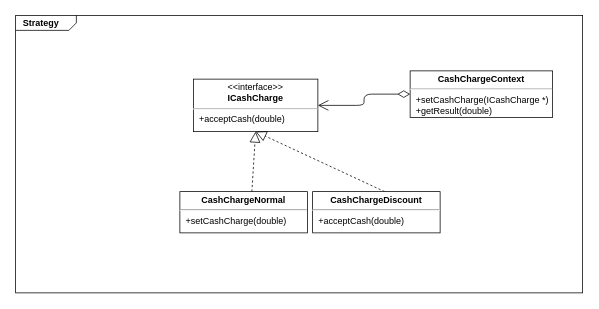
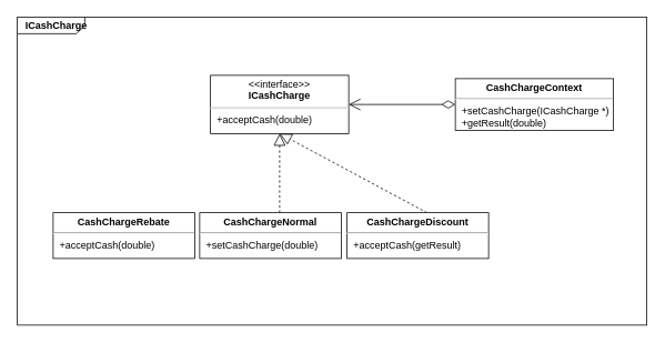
- <mxCell id="2" value="&lt;p style=&quot;margin: 0px ; margin-top: 4px ; margin-left: 10px ; text-align: left&quot;&gt;&lt;b&gt;Strategy&lt;/b&gt;&lt;/p&gt;" style="html=1;strokeWidth=1;shape=mxgraph.sysml.package;html=1;overflow=fill;whiteSpace=wrap;fillColor=none;gradientColor=none;fontSize=12;align=center;labelX=81;" parent="1" vertex="1"><mxGeometry x="20" y="20" width="756" height="370" as="geometry" /></mxCell>
+ <mxCell id="2" value="&lt;p style=&quot;margin: 0px ; margin-top: 4px ; margin-left: 10px ; text-align: left&quot;&gt;&lt;b&gt;ICashCharge&lt;/b&gt;&lt;/p&gt;" style="html=1;strokeWidth=1;shape=mxgraph.sysml.package;html=1;overflow=fill;whiteSpace=wrap;fillColor=none;gradientColor=none;fontSize=12;align=center;labelX=81;" parent="1" vertex="1"><mxGeometry x="20" y="20" width="756" height="370" as="geometry" /></mxCell>
- <mxCell id="3" value="&lt;p style=&quot;margin: 0px ; margin-top: 4px ; text-align: center&quot;&gt;&amp;lt;&amp;lt;interface&amp;gt;&amp;gt;&lt;br&gt;&lt;b&gt;ICashCharge&lt;/b&gt;&lt;/p&gt;&lt;hr&gt;&lt;p style=&quot;margin: 0px ; margin-left: 8px ; text-align: left&quot;&gt;+acceptCash(double)&lt;br&gt;&lt;/p&gt;" style="shape=rect;html=1;overflow=fill;whiteSpace=wrap;" parent="1" vertex="1"><mxGeometry x="257" y="105" width="166" height="70" as="geometry" /></mxCell>
+ <mxCell id="3" value="&lt;p style=&quot;margin: 0px ; margin-top: 4px ; text-align: center&quot;&gt;&amp;lt;&amp;lt;interface&amp;gt;&amp;gt;&lt;br&gt;&lt;b&gt;ICashCharge&lt;/b&gt;&lt;/p&gt;&lt;hr&gt;&lt;p style=&quot;margin: 0px ; margin-left: 8px ; text-align: left&quot;&gt;+acceptCash(double)&lt;br&gt;&lt;/p&gt;" style="shape=rect;html=1;overflow=fill;whiteSpace=wrap;" parent="1" vertex="1"><mxGeometry x="252" y="90" width="166" height="70" as="geometry" /></mxCell>
- <mxCell id="9" value="&lt;p style=&quot;margin: 0px ; margin-top: 4px ; text-align: center&quot;&gt;&lt;b&gt;CashChargeDiscount&lt;/b&gt;&lt;/p&gt;&lt;hr&gt;&lt;p style=&quot;margin: 0px 0px 0px 8px ; text-align: left&quot;&gt;&lt;span&gt;+acceptCash(double)&lt;/span&gt;&lt;br&gt;&lt;/p&gt;" style="shape=rect;html=1;overflow=fill;whiteSpace=wrap;" vertex="1" parent="1"><mxGeometry x="416" y="255" width="170" height="55" as="geometry" /></mxCell>
+ <mxCell id="9" value="&lt;p style=&quot;margin: 0px ; margin-top: 4px ; text-align: center&quot;&gt;&lt;b&gt;CashChargeDiscount&lt;/b&gt;&lt;/p&gt;&lt;hr&gt;&lt;p style=&quot;margin: 0px 0px 0px 8px ; text-align: left&quot;&gt;&lt;span&gt;+acceptCash(getResult)&lt;/span&gt;&lt;br&gt;&lt;/p&gt;" style="shape=rect;html=1;overflow=fill;whiteSpace=wrap;" vertex="1" parent="1"><mxGeometry x="416" y="255" width="170" height="55" as="geometry" /></mxCell>
+ <mxCell id="4" value="&lt;p style=&quot;margin: 0px ; margin-top: 4px ; text-align: center&quot;&gt;&lt;b&gt;CashChargeRebate&lt;/b&gt;&lt;/p&gt;&lt;hr&gt;&lt;p style=&quot;margin: 0px 0px 0px 8px ; text-align: left&quot;&gt;&lt;span&gt;+acceptCash(double)&lt;/span&gt;&lt;br&gt;&lt;/p&gt;" style="shape=rect;html=1;overflow=fill;whiteSpace=wrap;" parent="1" vertex="1"><mxGeometry x="63" y="255" width="170" height="55" as="geometry" /></mxCell>
